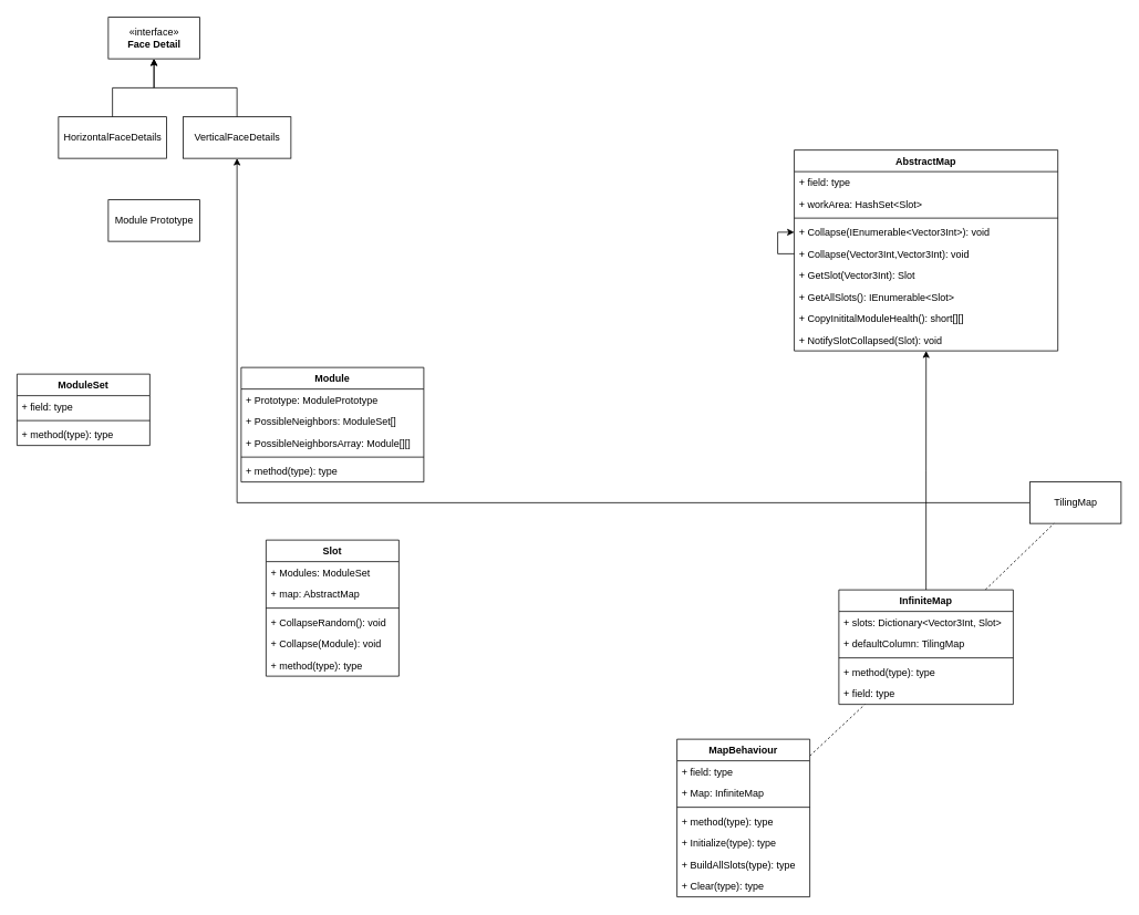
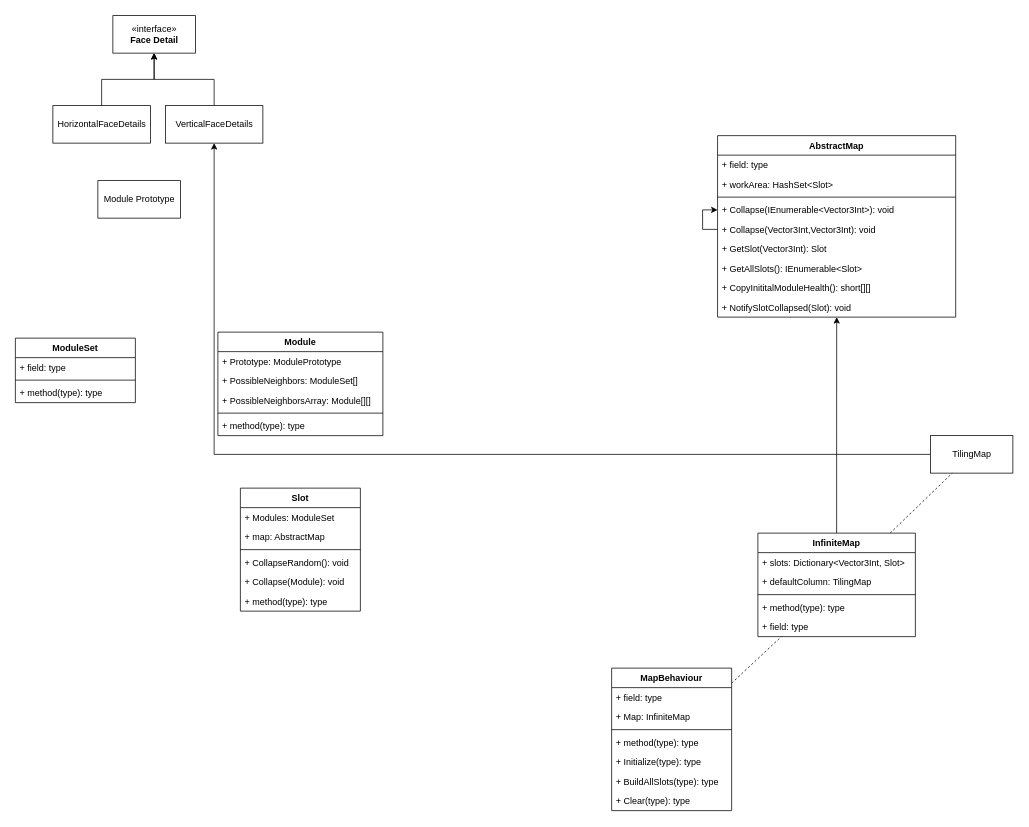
- <mxCell id="3" value="«interface»&lt;br&gt;&lt;b&gt;Face Detail&lt;/b&gt;" style="html=1;" parent="1" vertex="1"><mxGeometry x="130" y="20" width="110" height="50" as="geometry" /></mxCell>
+ <mxCell id="3" value="«interface»&lt;br&gt;&lt;b&gt;Face Detail&lt;/b&gt;" style="html=1;" parent="1" vertex="1"><mxGeometry x="150" y="20" width="110" height="50" as="geometry" /></mxCell>
